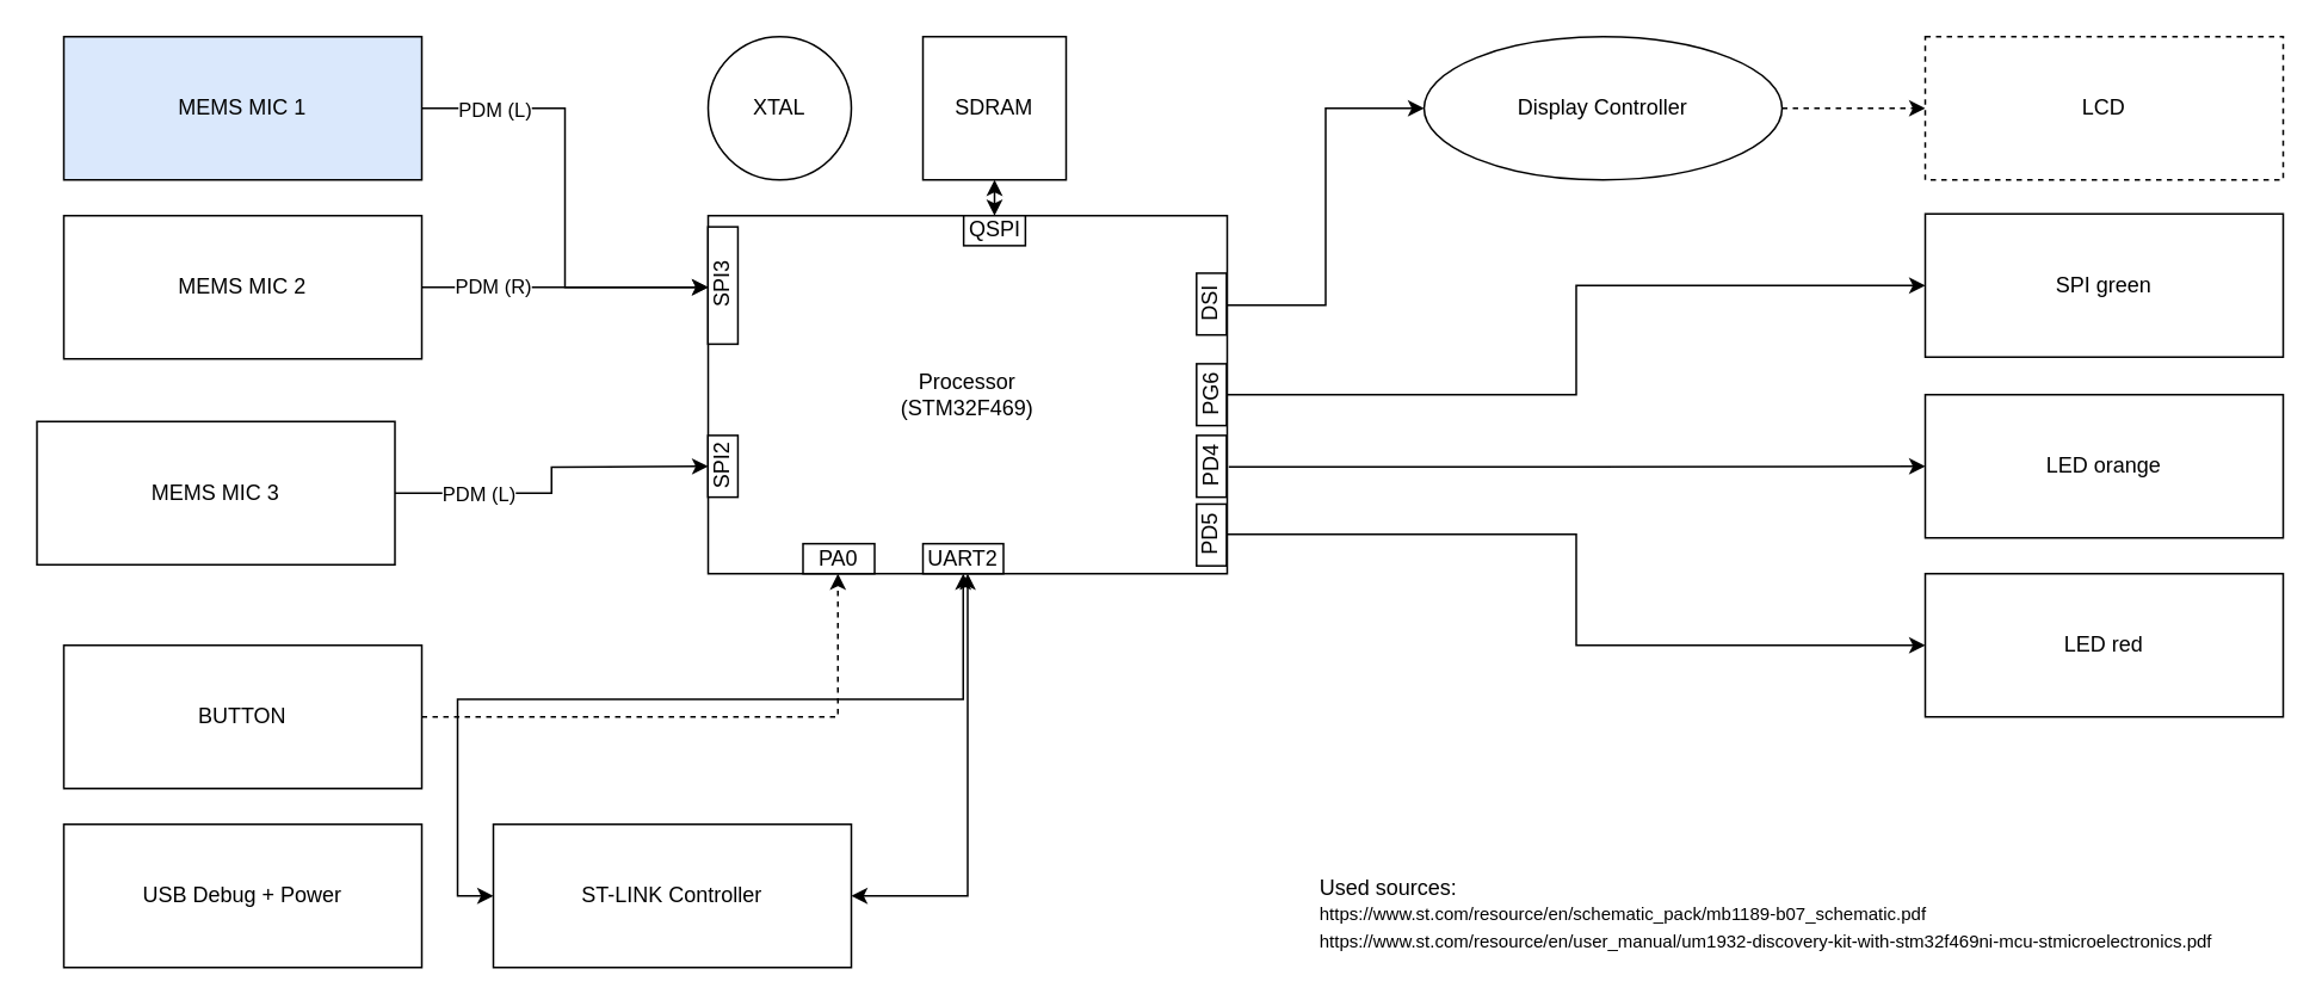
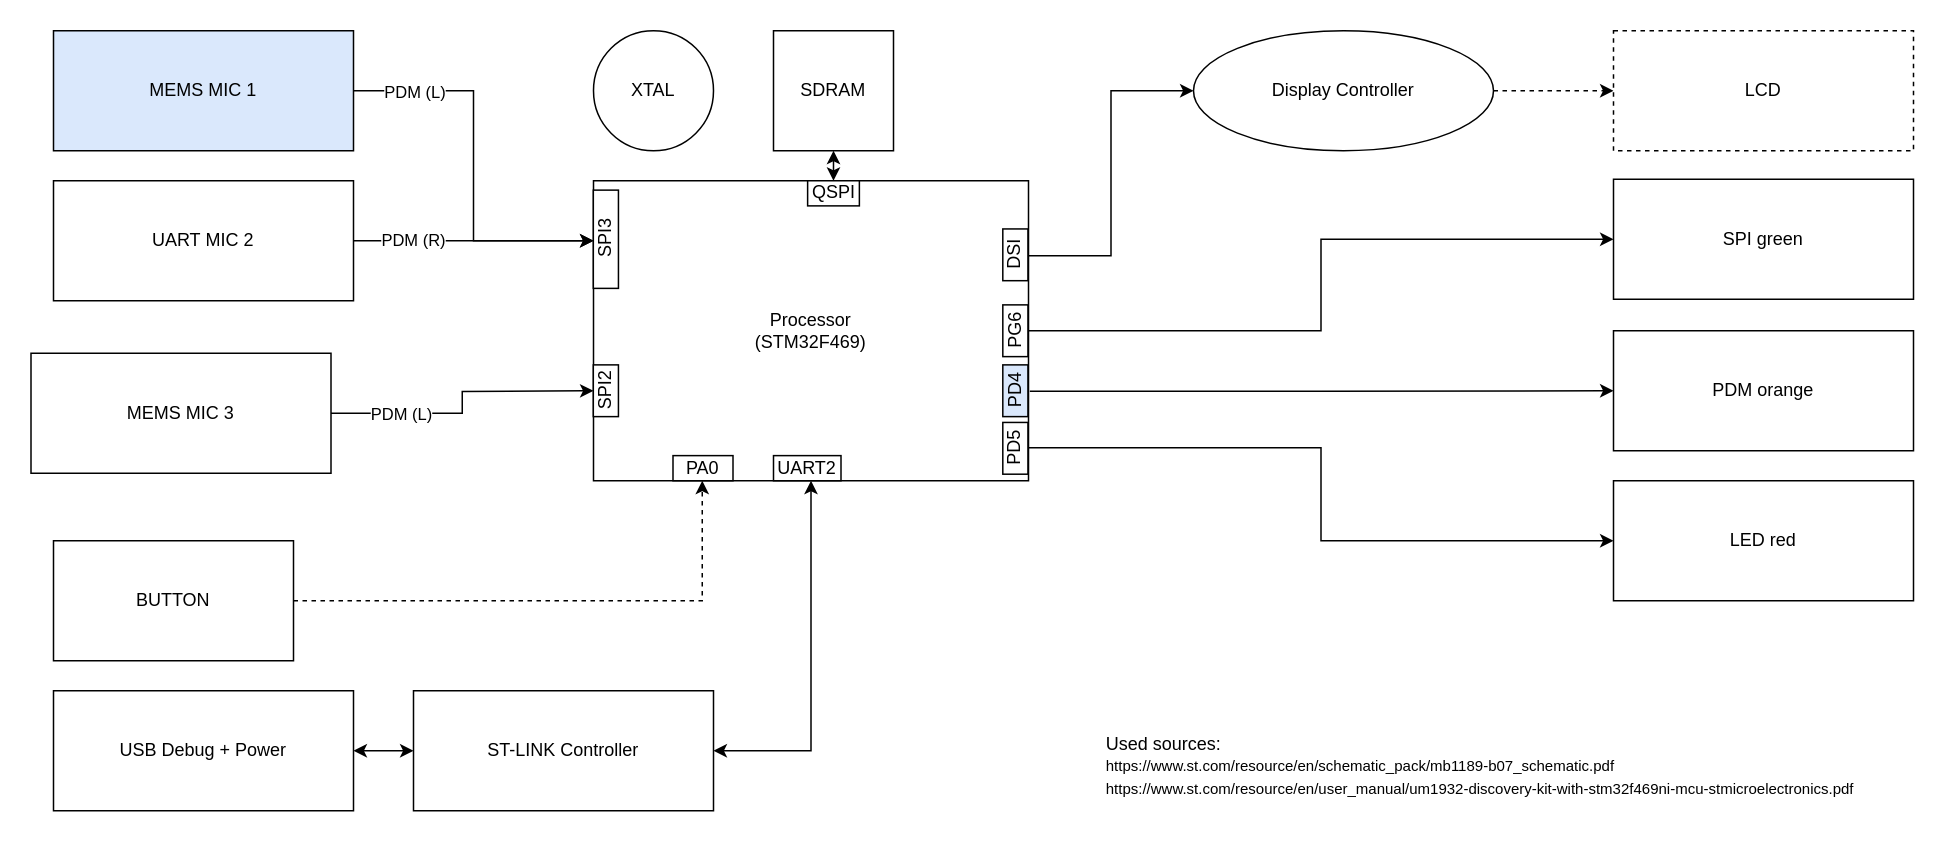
- <mxCell id="14" value="MEMS&amp;nbsp;MIC 2" style="rounded=0;whiteSpace=wrap;html=1;" vertex="1" parent="1"><mxGeometry x="35" y="120" width="200" height="80" as="geometry" /></mxCell>
+ <mxCell id="14" value="UART&amp;nbsp;MIC 2" style="rounded=0;whiteSpace=wrap;html=1;" vertex="1" parent="1"><mxGeometry x="35" y="120" width="200" height="80" as="geometry" /></mxCell>
- <mxCell id="38" value="PD4" style="rounded=0;whiteSpace=wrap;html=1;rotation=-90;" vertex="1" parent="1"><mxGeometry x="659" y="251.62" width="34.5" height="16.75" as="geometry" /></mxCell>
+ <mxCell id="38" value="PD4" style="rounded=0;whiteSpace=wrap;html=1;rotation=-90;fillColor=#dae8fc;" vertex="1" parent="1"><mxGeometry x="659" y="251.62" width="34.5" height="16.75" as="geometry" /></mxCell>
- <mxCell id="8" value="LED orange" style="rounded=0;whiteSpace=wrap;html=1;" vertex="1" parent="1"><mxGeometry x="1075" y="220" width="200" height="80" as="geometry" /></mxCell>
+ <mxCell id="8" value="PDM orange" style="rounded=0;whiteSpace=wrap;html=1;" vertex="1" parent="1"><mxGeometry x="1075" y="220" width="200" height="80" as="geometry" /></mxCell>
- <mxCell id="25" style="edgeStyle=orthogonalEdgeStyle;rounded=0;orthogonalLoop=1;jettySize=auto;html=1;exitX=0;exitY=0.5;exitDx=0;exitDy=0;startArrow=classic;startFill=1;" edge="1" parent="1" source="27" target="35"><mxGeometry relative="1" as="geometry" /></mxCell>
+ <mxCell id="25" style="edgeStyle=orthogonalEdgeStyle;rounded=0;orthogonalLoop=1;jettySize=auto;html=1;exitX=0;exitY=0.5;exitDx=0;exitDy=0;entryX=1;entryY=0.5;entryDx=0;entryDy=0;startArrow=classic;startFill=1;" edge="1" parent="1" source="27" target="24"><mxGeometry relative="1" as="geometry" /></mxCell>
- <mxCell id="19" value="BUTTON" style="rounded=0;whiteSpace=wrap;html=1;" vertex="1" parent="1"><mxGeometry x="35" y="360" width="200" height="80" as="geometry" /></mxCell>
+ <mxCell id="19" value="BUTTON" style="rounded=0;whiteSpace=wrap;html=1;" vertex="1" parent="1"><mxGeometry x="35" y="360" width="160" height="80" as="geometry" /></mxCell>
